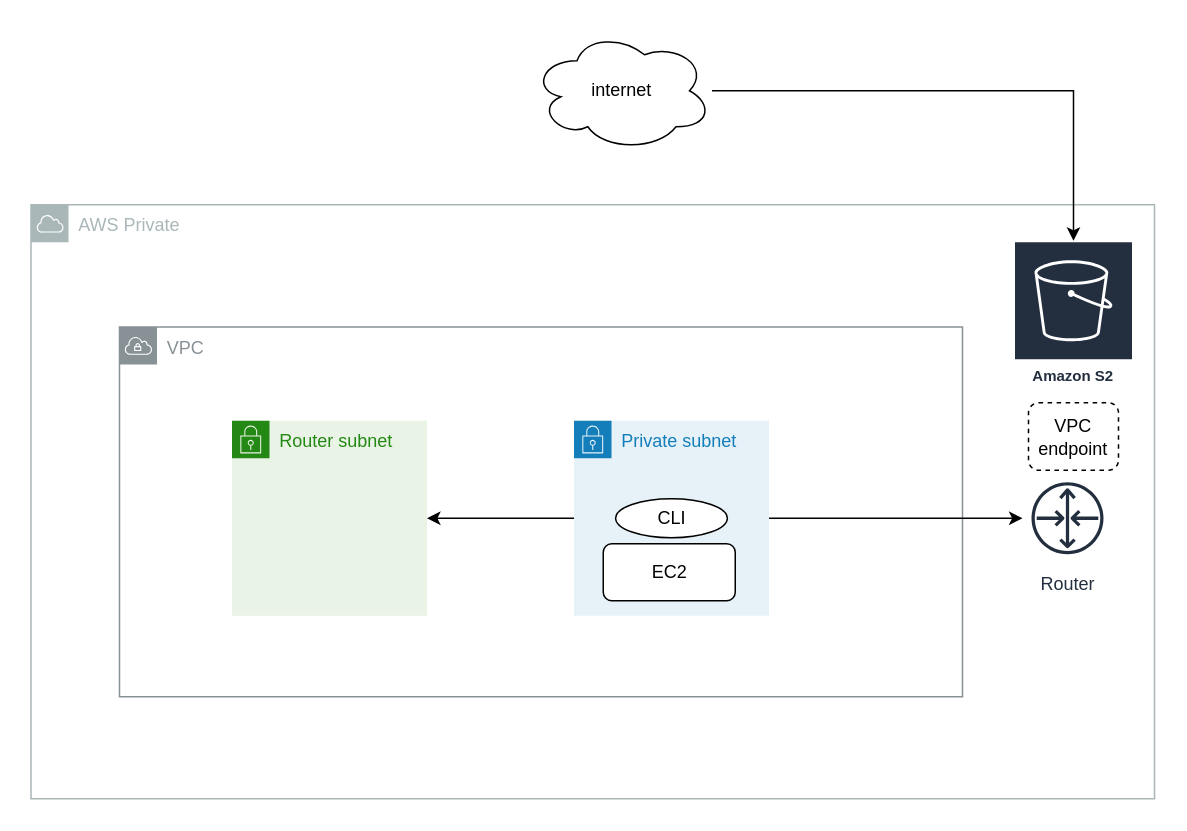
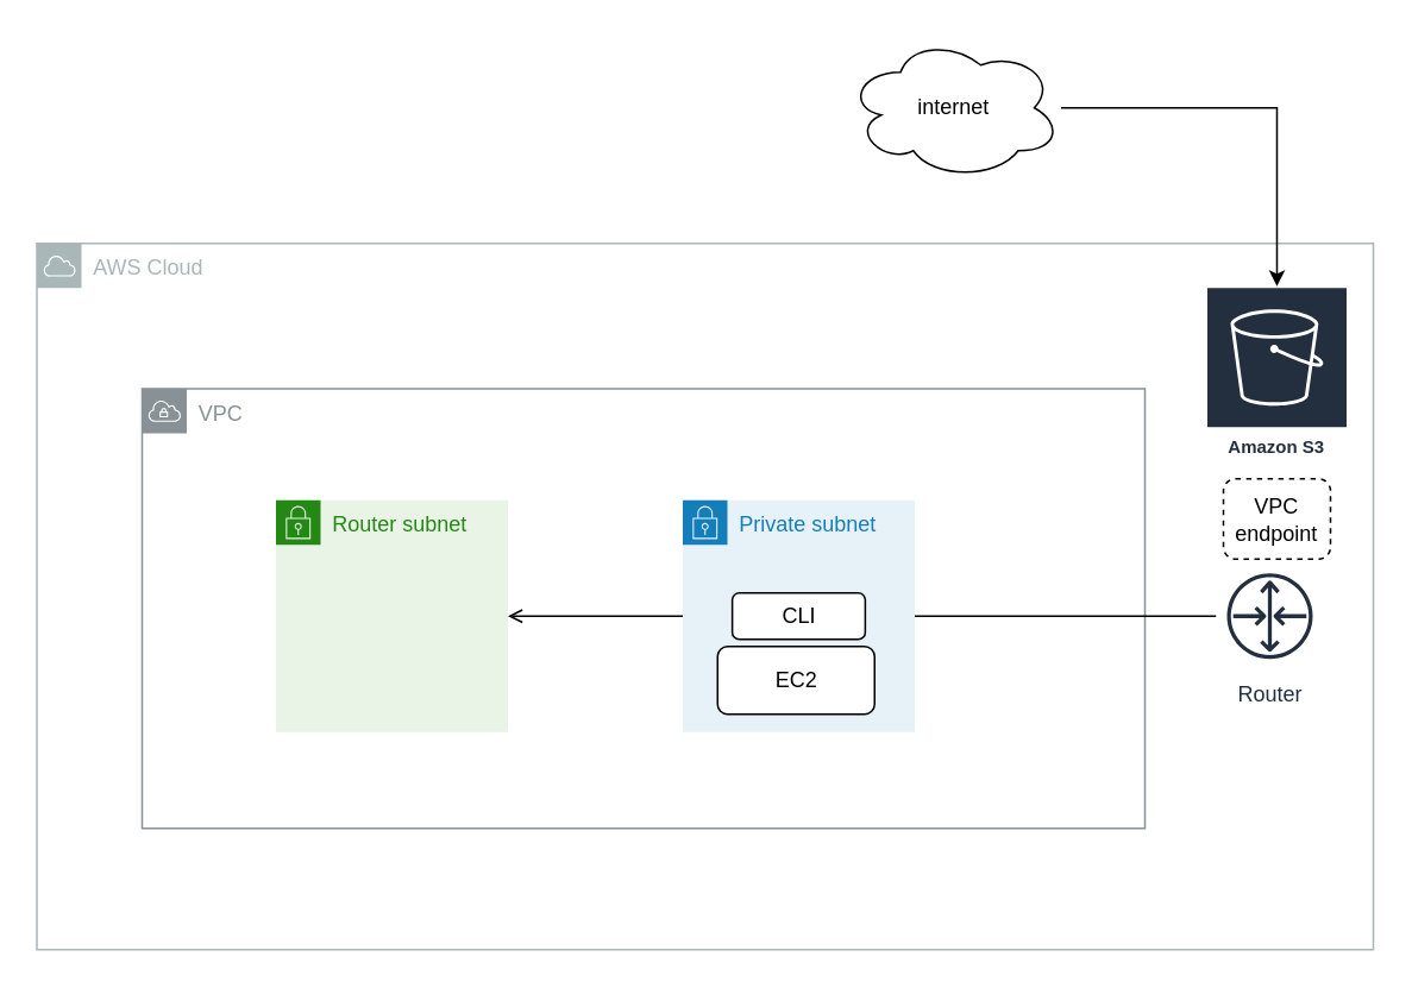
- <mxCell id="6" value="internet" style="ellipse;shape=cloud;whiteSpace=wrap;html=1;" vertex="1" parent="1"><mxGeometry x="354" y="20" width="120" height="80" as="geometry" /></mxCell>
+ <mxCell id="6" value="internet" style="ellipse;shape=cloud;whiteSpace=wrap;html=1;" vertex="1" parent="1"><mxGeometry x="474" y="20" width="120" height="80" as="geometry" /></mxCell>
- <mxCell id="2" value="AWS Private" style="sketch=0;outlineConnect=0;gradientColor=none;html=1;whiteSpace=wrap;fontSize=12;fontStyle=0;shape=mxgraph.aws4.group;grIcon=mxgraph.aws4.group_aws_cloud;strokeColor=#AAB7B8;fillColor=none;verticalAlign=top;align=left;spacingLeft=30;fontColor=#AAB7B8;dashed=0;" vertex="1" parent="1"><mxGeometry x="20" y="136" width="749" height="396" as="geometry" /></mxCell>
+ <mxCell id="2" value="AWS Cloud" style="sketch=0;outlineConnect=0;gradientColor=none;html=1;whiteSpace=wrap;fontSize=12;fontStyle=0;shape=mxgraph.aws4.group;grIcon=mxgraph.aws4.group_aws_cloud;strokeColor=#AAB7B8;fillColor=none;verticalAlign=top;align=left;spacingLeft=30;fontColor=#AAB7B8;dashed=0;" vertex="1" parent="1"><mxGeometry x="20" y="136" width="749" height="396" as="geometry" /></mxCell>
- <mxCell id="4" value="Amazon S2" style="sketch=0;outlineConnect=0;fontColor=#232F3E;gradientColor=none;strokeColor=#ffffff;fillColor=#232F3E;dashed=0;verticalLabelPosition=middle;verticalAlign=bottom;align=center;html=1;whiteSpace=wrap;fontSize=10;fontStyle=1;spacing=3;shape=mxgraph.aws4.productIcon;prIcon=mxgraph.aws4.s3;" vertex="1" parent="1"><mxGeometry x="675" y="160" width="80" height="100" as="geometry" /></mxCell>
+ <mxCell id="4" value="Amazon S3" style="sketch=0;outlineConnect=0;fontColor=#232F3E;gradientColor=none;strokeColor=#ffffff;fillColor=#232F3E;dashed=0;verticalLabelPosition=middle;verticalAlign=bottom;align=center;html=1;whiteSpace=wrap;fontSize=10;fontStyle=1;spacing=3;shape=mxgraph.aws4.productIcon;prIcon=mxgraph.aws4.s3;" vertex="1" parent="1"><mxGeometry x="675" y="160" width="80" height="100" as="geometry" /></mxCell>
- <mxCell id="8" style="edgeStyle=orthogonalEdgeStyle;rounded=0;orthogonalLoop=1;jettySize=auto;html=1;" edge="1" parent="1" source="9" target="10"><mxGeometry relative="1" as="geometry" /></mxCell>
+ <mxCell id="8" style="edgeStyle=orthogonalEdgeStyle;rounded=0;orthogonalLoop=1;jettySize=auto;html=1;endArrow=open;" edge="1" parent="1" source="9" target="10"><mxGeometry relative="1" as="geometry" /></mxCell>
- <mxCell id="12" value="CLI" style="ellipse;whiteSpace=wrap;html=1;" vertex="1" parent="1"><mxGeometry x="409.75" y="332" width="74.5" height="26" as="geometry" /></mxCell>
+ <mxCell id="12" value="CLI" style="whiteSpace=wrap;html=1;rounded=1;" vertex="1" parent="1"><mxGeometry x="409.75" y="332" width="74.5" height="26" as="geometry" /></mxCell>
- <mxCell id="7" style="edgeStyle=orthogonalEdgeStyle;rounded=0;orthogonalLoop=1;jettySize=auto;html=1;" edge="1" parent="1" source="9" target="13"><mxGeometry relative="1" as="geometry" /></mxCell>
+ <mxCell id="7" style="edgeStyle=orthogonalEdgeStyle;rounded=0;orthogonalLoop=1;jettySize=auto;html=1;endArrow=none;" edge="1" parent="1" source="9" target="13"><mxGeometry relative="1" as="geometry" /></mxCell>
